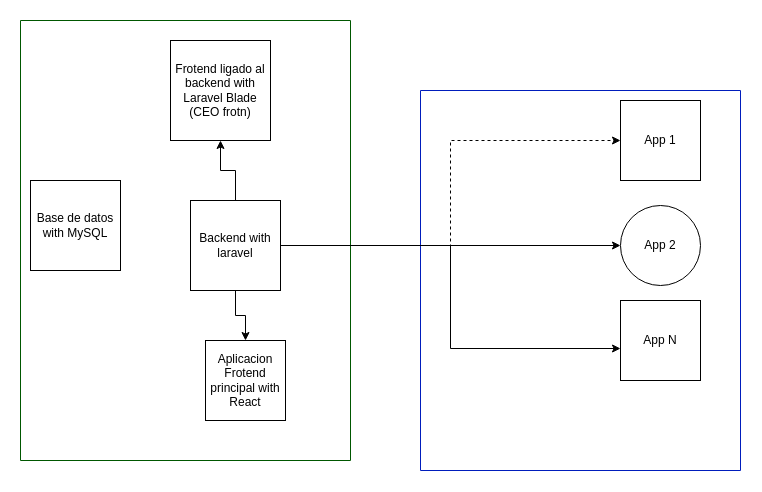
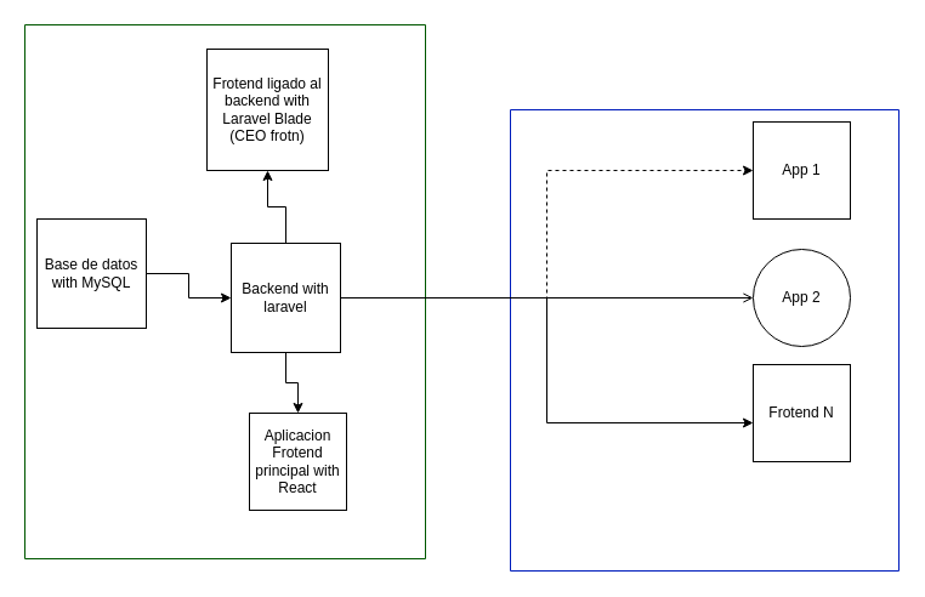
+ <mxCell id="7" style="edgeStyle=orthogonalEdgeStyle;rounded=0;orthogonalLoop=1;jettySize=auto;html=1;entryX=0;entryY=0.5;entryDx=0;entryDy=0;" edge="1" parent="6" source="8" target="10"><mxGeometry relative="1" as="geometry" /></mxCell>
- <mxCell id="15" style="edgeStyle=orthogonalEdgeStyle;rounded=0;orthogonalLoop=1;jettySize=auto;html=1;entryX=0;entryY=0.5;entryDx=0;entryDy=0;" edge="1" parent="1" source="10" target="5"><mxGeometry relative="1" as="geometry" /></mxCell>
+ <mxCell id="15" style="edgeStyle=orthogonalEdgeStyle;rounded=0;orthogonalLoop=1;jettySize=auto;html=1;entryX=0;entryY=0.5;entryDx=0;entryDy=0;endArrow=open;" edge="1" parent="1" source="10" target="5"><mxGeometry relative="1" as="geometry" /></mxCell>
- <mxCell id="4" value="App N" style="whiteSpace=wrap;html=1;aspect=fixed;" vertex="1" parent="2"><mxGeometry x="200" y="210" width="80" height="80" as="geometry" /></mxCell>
+ <mxCell id="4" value="Frotend N" style="whiteSpace=wrap;html=1;aspect=fixed;" vertex="1" parent="2"><mxGeometry x="200" y="210" width="80" height="80" as="geometry" /></mxCell>
